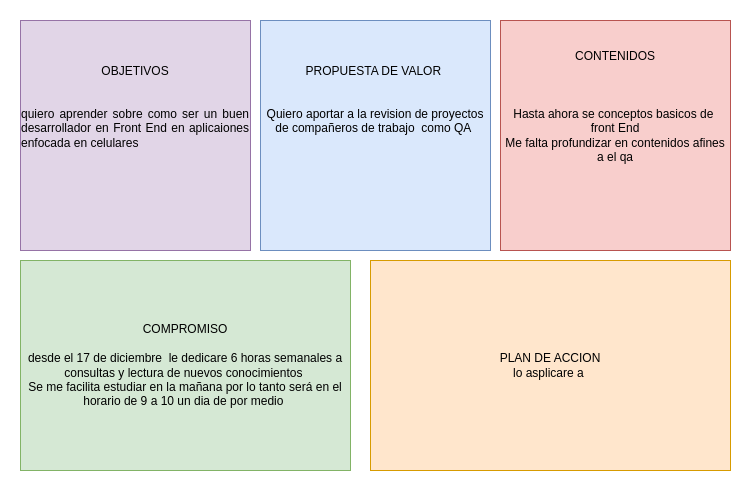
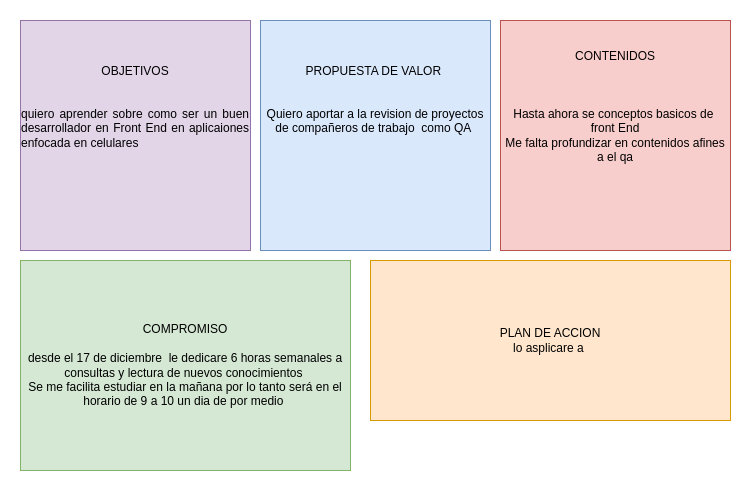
- <mxCell id="5" value="PLAN DE ACCION&lt;br&gt;lo asplicare a&amp;nbsp;" style="rounded=0;whiteSpace=wrap;html=1;fillColor=#ffe6cc;strokeColor=#d79b00;" vertex="1" parent="1"><mxGeometry x="370" y="260" width="360" height="210" as="geometry" /></mxCell>
+ <mxCell id="5" value="PLAN DE ACCION&lt;br&gt;lo asplicare a&amp;nbsp;" style="rounded=0;whiteSpace=wrap;html=1;fillColor=#ffe6cc;strokeColor=#d79b00;" vertex="1" parent="1"><mxGeometry x="370" y="260" width="360" height="160" as="geometry" /></mxCell>
